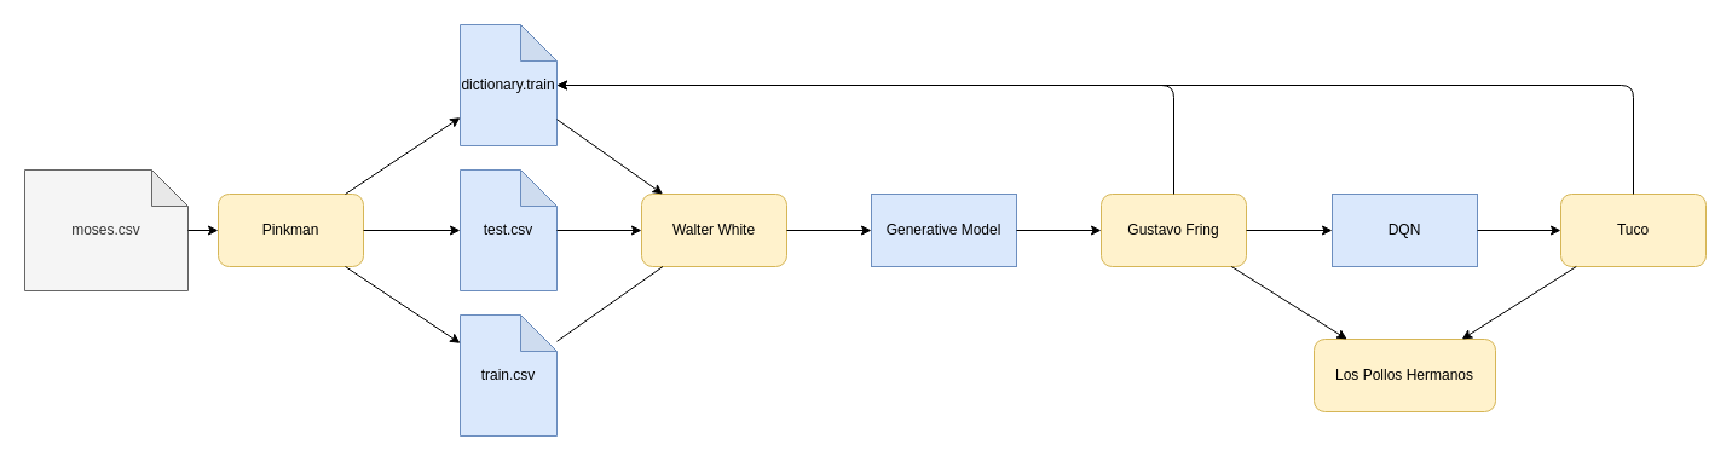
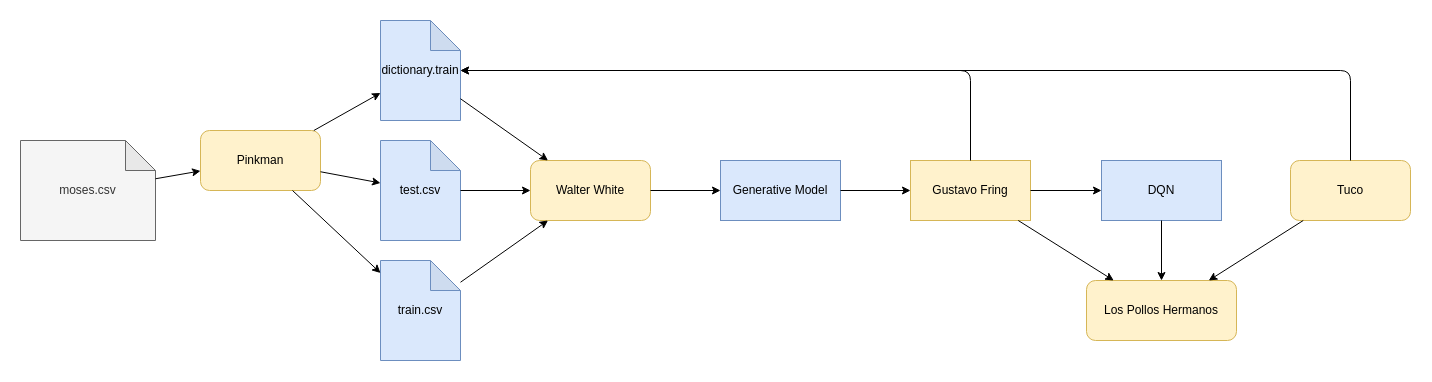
- <mxCell id="2" value="Pinkman" style="rounded=1;whiteSpace=wrap;html=1;fillColor=#fff2cc;strokeColor=#d6b656;" vertex="1" parent="1"><mxGeometry x="180" y="160" width="120" height="60" as="geometry" /></mxCell>
+ <mxCell id="2" value="Pinkman" style="rounded=1;whiteSpace=wrap;html=1;fillColor=#fff2cc;strokeColor=#d6b656;" vertex="1" parent="1"><mxGeometry x="200" y="130" width="120" height="60" as="geometry" /></mxCell>
- <mxCell id="17" value="Gustavo Fring" style="rounded=1;whiteSpace=wrap;html=1;fillColor=#fff2cc;strokeColor=#d6b656;" vertex="1" parent="1"><mxGeometry x="910" y="160" width="120" height="60" as="geometry" /></mxCell>
+ <mxCell id="17" value="Gustavo Fring" style="whiteSpace=wrap;html=1;fillColor=#fff2cc;strokeColor=#d6b656;rounded=0;" vertex="1" parent="1"><mxGeometry x="910" y="160" width="120" height="60" as="geometry" /></mxCell>
- <mxCell id="25" value="" style="endArrow=classic;html=1;" edge="1" parent="1" source="22" target="23"><mxGeometry width="50" height="50" relative="1" as="geometry"><mxPoint x="900" y="420" as="sourcePoint" /><mxPoint x="950" y="370" as="targetPoint" /></mxGeometry></mxCell>
+ <mxCell id="25" value="" style="endArrow=classic;html=1;" edge="1" parent="1" source="22" target="20"><mxGeometry width="50" height="50" relative="1" as="geometry"><mxPoint x="900" y="420" as="sourcePoint" /><mxPoint x="950" y="370" as="targetPoint" /></mxGeometry></mxCell>
- <mxCell id="14" value="" style="endArrow=none;html=1;" edge="1" parent="1" source="6" target="4"><mxGeometry width="50" height="50" relative="1" as="geometry"><mxPoint x="540" y="370" as="sourcePoint" /><mxPoint x="590" y="320" as="targetPoint" /></mxGeometry></mxCell>
+ <mxCell id="14" value="" style="endArrow=classic;html=1;" edge="1" parent="1" source="6" target="4"><mxGeometry width="50" height="50" relative="1" as="geometry"><mxPoint x="540" y="370" as="sourcePoint" /><mxPoint x="590" y="320" as="targetPoint" /></mxGeometry></mxCell>
